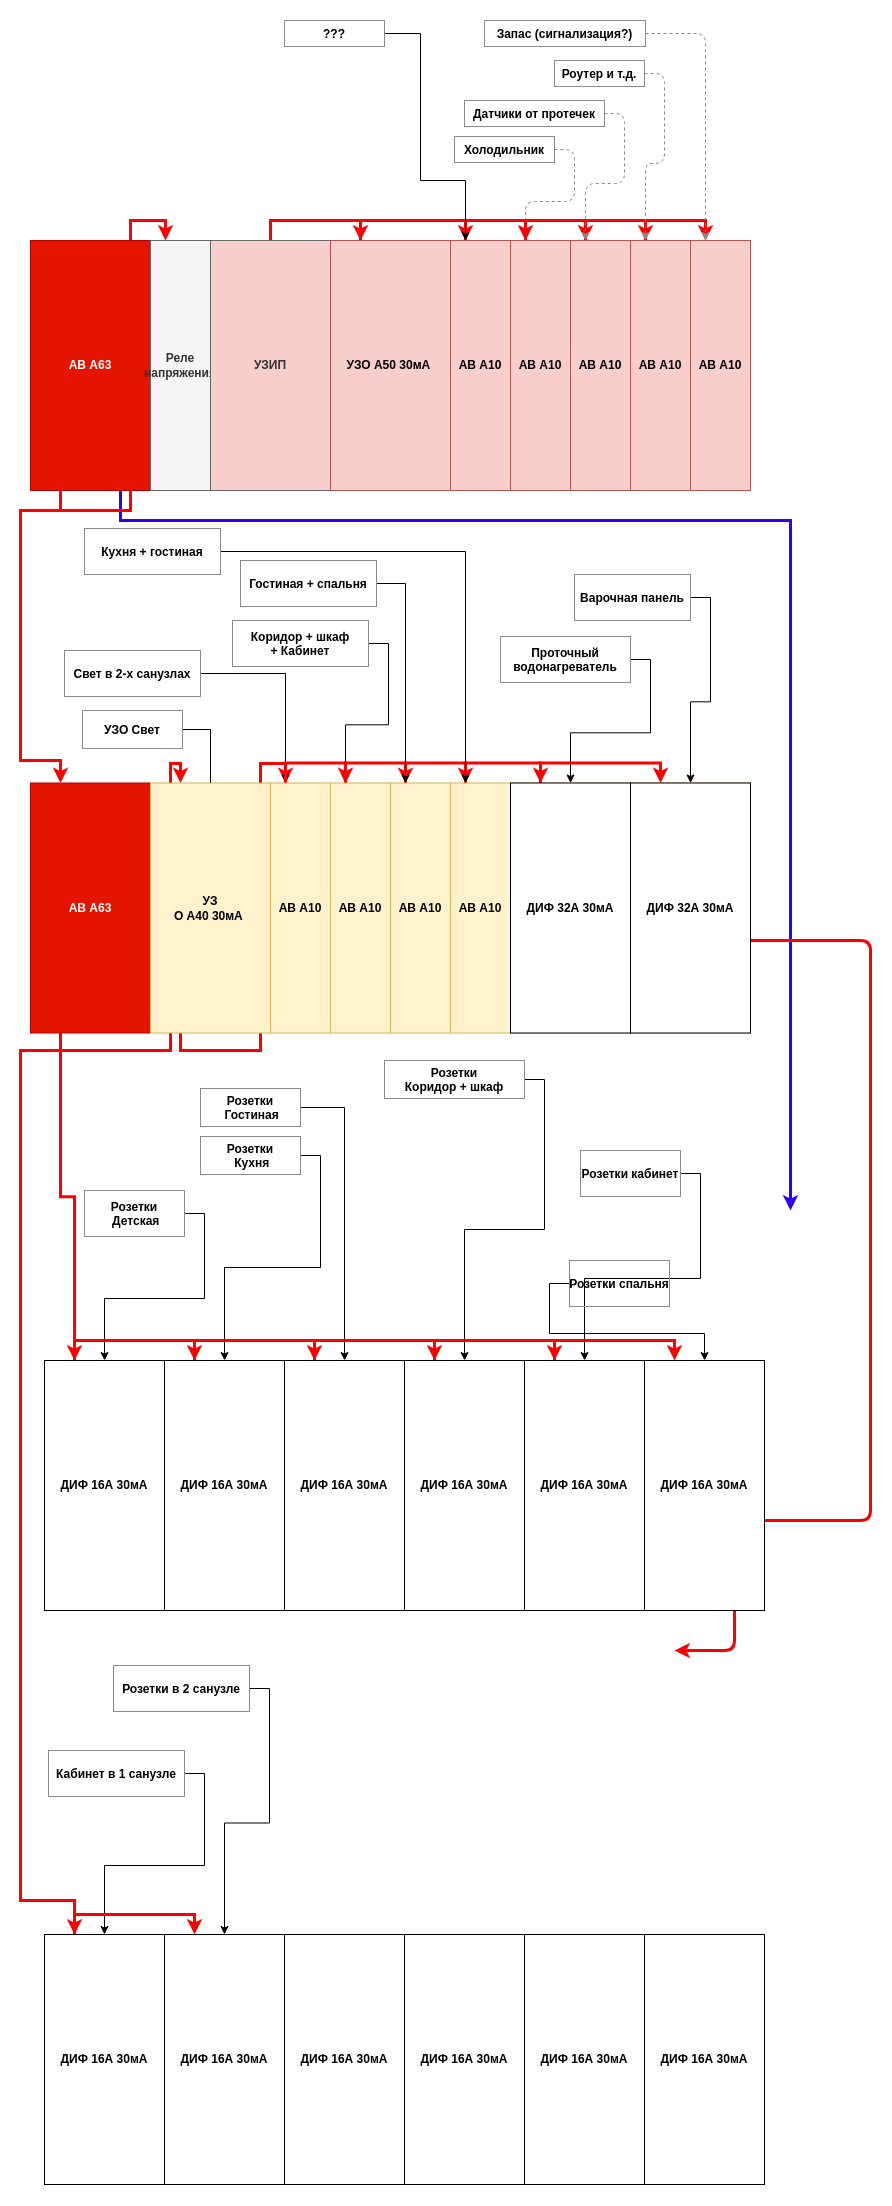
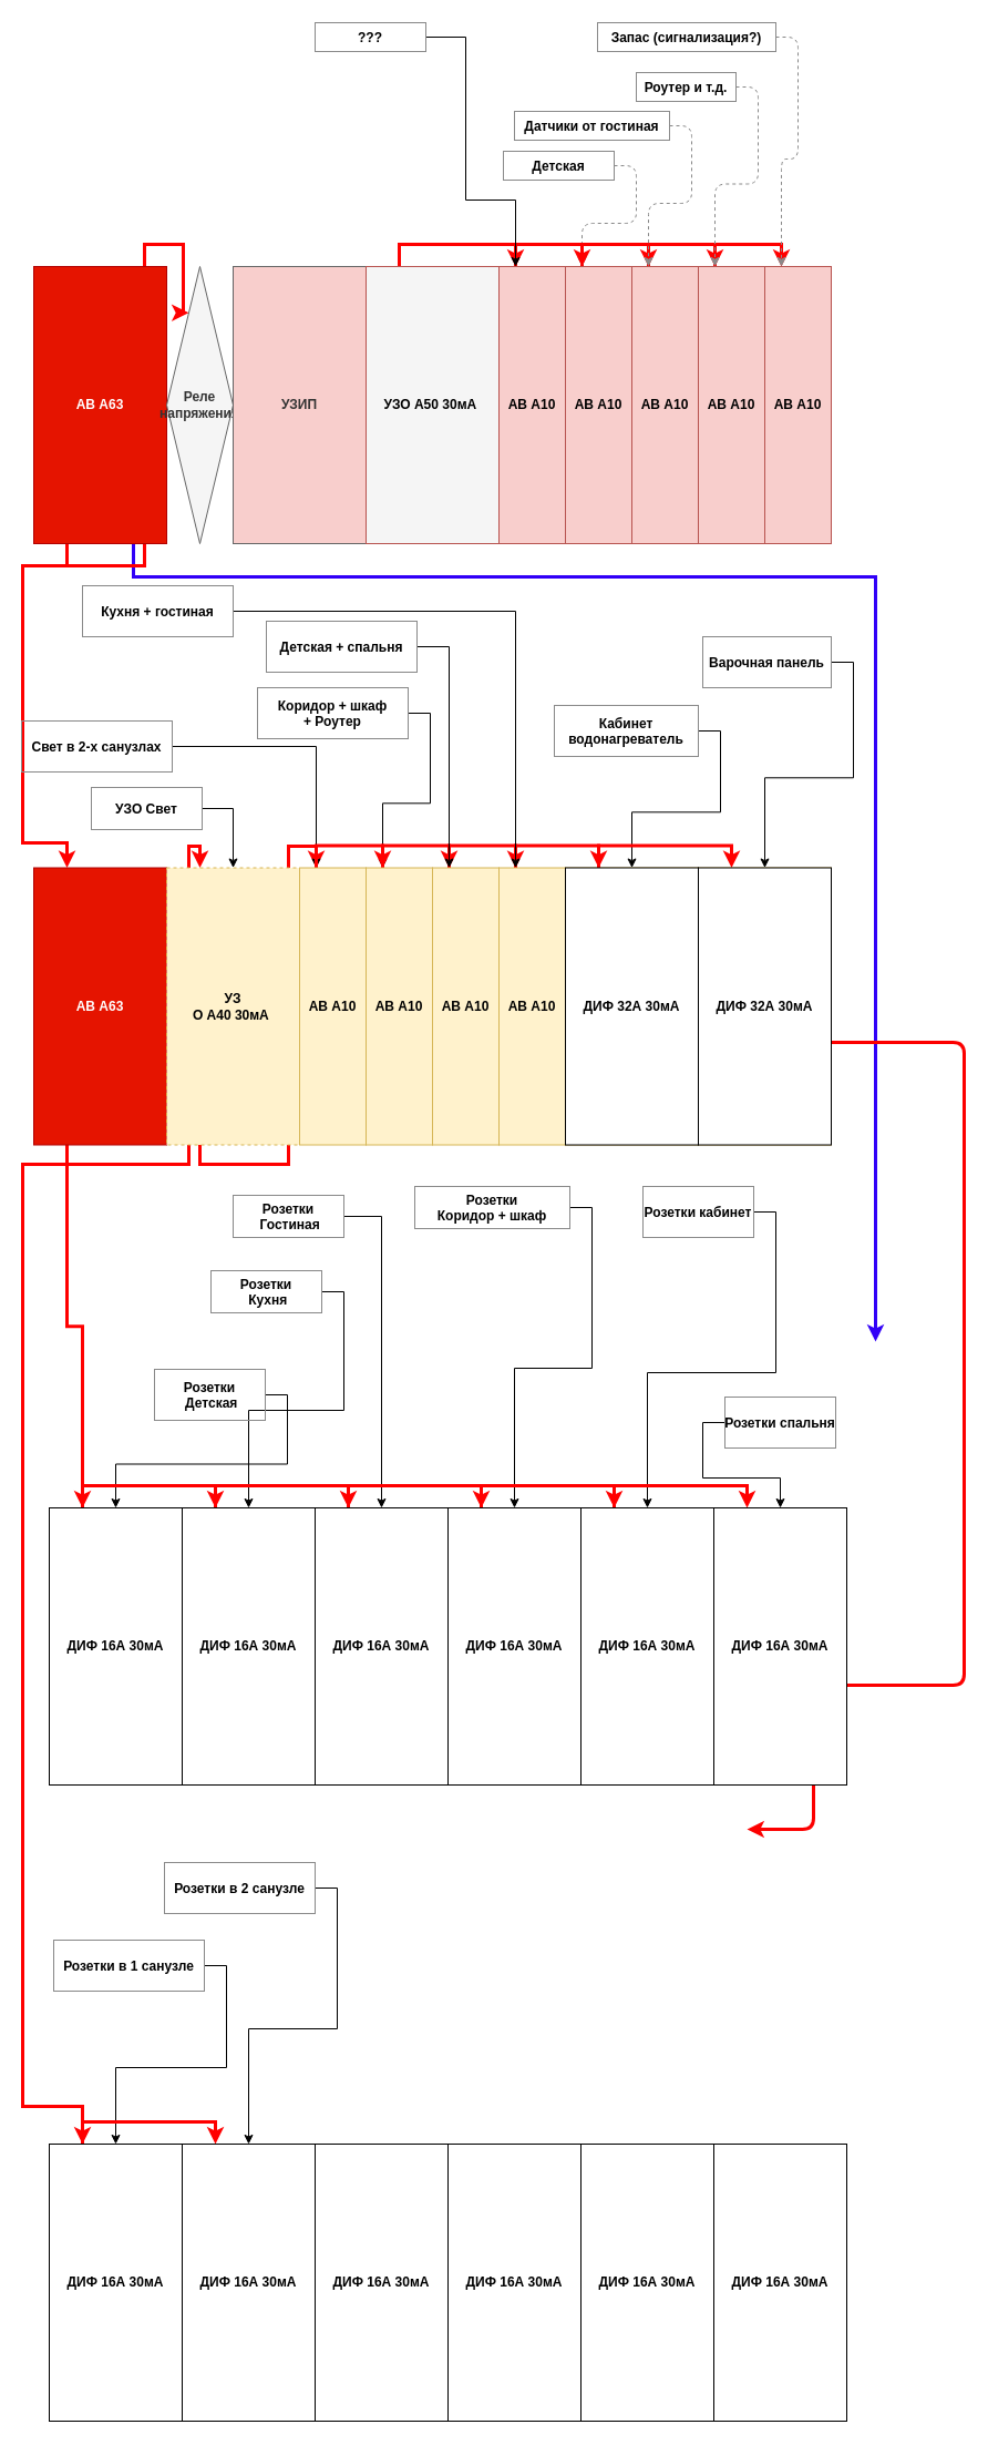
- <mxCell id="25" value="Запас (сигнализация?)" style="text;align=center;fontStyle=1;verticalAlign=middle;spacingLeft=3;spacingRight=3;rotatable=0;points=[[0,0.5],[1,0.5]];portConstraint=eastwest;shadow=0;glass=0;fillColor=none;strokeColor=#8A8A8A;" parent="1" vertex="1"><mxGeometry x="484" y="20" width="161" height="26" as="geometry" /></mxCell>
+ <mxCell id="25" value="Запас (сигнализация?)" style="text;align=center;fontStyle=1;verticalAlign=middle;spacingLeft=3;spacingRight=3;rotatable=0;points=[[0,0.5],[1,0.5]];portConstraint=eastwest;shadow=0;glass=0;fillColor=none;strokeColor=#8A8A8A;" parent="1" vertex="1"><mxGeometry x="539" y="20" width="161" height="26" as="geometry" /></mxCell>
- <mxCell id="23" value="Роутер и т.д." style="text;align=center;fontStyle=1;verticalAlign=middle;spacingLeft=3;spacingRight=3;rotatable=0;points=[[0,0.5],[1,0.5]];portConstraint=eastwest;shadow=0;glass=0;fillColor=none;strokeColor=#8A8A8A;" parent="1" vertex="1"><mxGeometry x="554" y="60" width="90" height="26" as="geometry" /></mxCell>
+ <mxCell id="23" value="Роутер и т.д." style="text;align=center;fontStyle=1;verticalAlign=middle;spacingLeft=3;spacingRight=3;rotatable=0;points=[[0,0.5],[1,0.5]];portConstraint=eastwest;shadow=0;glass=0;fillColor=none;strokeColor=#8A8A8A;" parent="1" vertex="1"><mxGeometry x="574" y="65" width="90" height="26" as="geometry" /></mxCell>
- <mxCell id="21" value="Датчики от протечек" style="text;align=center;fontStyle=1;verticalAlign=middle;spacingLeft=3;spacingRight=3;rotatable=0;points=[[0,0.5],[1,0.5]];portConstraint=eastwest;shadow=0;glass=0;fillColor=none;strokeColor=#8A8A8A;" parent="1" vertex="1"><mxGeometry x="464" y="100" width="140" height="26" as="geometry" /></mxCell>
+ <mxCell id="21" value="Датчики от гостиная" style="text;align=center;fontStyle=1;verticalAlign=middle;spacingLeft=3;spacingRight=3;rotatable=0;points=[[0,0.5],[1,0.5]];portConstraint=eastwest;shadow=0;glass=0;fillColor=none;strokeColor=#8A8A8A;" parent="1" vertex="1"><mxGeometry x="464" y="100" width="140" height="26" as="geometry" /></mxCell>
- <mxCell id="19" value="Холодильник" style="text;align=center;fontStyle=1;verticalAlign=middle;spacingLeft=3;spacingRight=3;rotatable=0;points=[[0,0.5],[1,0.5]];portConstraint=eastwest;strokeWidth=1;perimeterSpacing=0;glass=0;shadow=0;strokeColor=#8A8A8A;" parent="1" vertex="1"><mxGeometry x="454" y="136" width="100" height="26" as="geometry" /></mxCell>
+ <mxCell id="19" value="Детская" style="text;align=center;fontStyle=1;verticalAlign=middle;spacingLeft=3;spacingRight=3;rotatable=0;points=[[0,0.5],[1,0.5]];portConstraint=eastwest;strokeWidth=1;perimeterSpacing=0;glass=0;shadow=0;strokeColor=#8A8A8A;" parent="1" vertex="1"><mxGeometry x="454" y="136" width="100" height="26" as="geometry" /></mxCell>
- <mxCell id="7" style="edgeStyle=orthogonalEdgeStyle;rounded=0;orthogonalLoop=1;jettySize=auto;html=1;exitX=0.5;exitY=0;exitDx=0;exitDy=0;entryX=0.25;entryY=0;entryDx=0;entryDy=0;strokeColor=#FF0000;strokeWidth=3;" edge="1" parent="1" source="8" target="10"><mxGeometry relative="1" as="geometry" /></mxCell>
- <mxCell id="6" value="Реле напряжения" style="whiteSpace=wrap;html=1;fillColor=#f5f5f5;strokeColor=#666666;fontColor=#333333;fontStyle=1" parent="1" vertex="1"><mxGeometry x="150" y="240" width="60" height="250" as="geometry" /></mxCell>
+ <mxCell id="6" value="Реле напряжения" style="rhombus;whiteSpace=wrap;html=1;fillColor=#f5f5f5;strokeColor=#666666;fontColor=#333333;fontStyle=1;" parent="1" vertex="1"><mxGeometry x="150" y="240" width="60" height="250" as="geometry" /></mxCell>
- <mxCell id="10" value="&lt;span&gt;УЗО А50 30мА&amp;nbsp;&lt;/span&gt;" style="whiteSpace=wrap;html=1;fontStyle=1;fillColor=#f8cecc;strokeColor=#b85450;" parent="1" vertex="1"><mxGeometry x="330" y="240" width="120" height="250" as="geometry" /></mxCell>
+ <mxCell id="10" value="&lt;span&gt;УЗО А50 30мА&amp;nbsp;&lt;/span&gt;" style="whiteSpace=wrap;html=1;fontStyle=1;fillColor=#f5f5f5;strokeColor=#b85450;" parent="1" vertex="1"><mxGeometry x="330" y="240" width="120" height="250" as="geometry" /></mxCell>
- <mxCell id="75" value="Кухня + гостиная" style="text;align=center;fontStyle=1;verticalAlign=middle;spacingLeft=3;spacingRight=3;rotatable=0;points=[[0,0.5],[1,0.5]];portConstraint=eastwest;strokeWidth=1;perimeterSpacing=0;glass=0;shadow=0;strokeColor=#8A8A8A;" vertex="1" parent="1"><mxGeometry x="84" y="528" width="136" height="46" as="geometry" /></mxCell>
+ <mxCell id="75" value="Кухня + гостиная" style="text;align=center;fontStyle=1;verticalAlign=middle;spacingLeft=3;spacingRight=3;rotatable=0;points=[[0,0.5],[1,0.5]];portConstraint=eastwest;strokeWidth=1;perimeterSpacing=0;glass=0;shadow=0;strokeColor=#8A8A8A;" vertex="1" parent="1"><mxGeometry x="74" y="528" width="136" height="46" as="geometry" /></mxCell>
- <mxCell id="73" value="Гостиная + спальня" style="text;align=center;fontStyle=1;verticalAlign=middle;spacingLeft=3;spacingRight=3;rotatable=0;points=[[0,0.5],[1,0.5]];portConstraint=eastwest;strokeWidth=1;perimeterSpacing=0;glass=0;shadow=0;strokeColor=#8A8A8A;" vertex="1" parent="1"><mxGeometry x="240" y="560" width="136" height="46" as="geometry" /></mxCell>
+ <mxCell id="73" value="Детская + спальня" style="text;align=center;fontStyle=1;verticalAlign=middle;spacingLeft=3;spacingRight=3;rotatable=0;points=[[0,0.5],[1,0.5]];portConstraint=eastwest;strokeWidth=1;perimeterSpacing=0;glass=0;shadow=0;strokeColor=#8A8A8A;" vertex="1" parent="1"><mxGeometry x="240" y="560" width="136" height="46" as="geometry" /></mxCell>
- <mxCell id="48" value="Варочная панель" style="text;align=center;fontStyle=1;verticalAlign=middle;spacingLeft=3;spacingRight=3;rotatable=0;points=[[0,0.5],[1,0.5]];portConstraint=eastwest;strokeWidth=1;perimeterSpacing=0;glass=0;shadow=0;strokeColor=#8A8A8A;" parent="1" vertex="1"><mxGeometry x="574" y="574" width="116" height="46" as="geometry" /></mxCell>
+ <mxCell id="48" value="Варочная панель" style="text;align=center;fontStyle=1;verticalAlign=middle;spacingLeft=3;spacingRight=3;rotatable=0;points=[[0,0.5],[1,0.5]];portConstraint=eastwest;strokeWidth=1;perimeterSpacing=0;glass=0;shadow=0;strokeColor=#8A8A8A;" parent="1" vertex="1"><mxGeometry x="634" y="574" width="116" height="46" as="geometry" /></mxCell>
- <mxCell id="57" value="Коридор + шкаф &#10;+ Кабинет" style="text;align=center;fontStyle=1;verticalAlign=middle;spacingLeft=3;spacingRight=3;rotatable=0;points=[[0,0.5],[1,0.5]];portConstraint=eastwest;strokeWidth=1;perimeterSpacing=0;glass=0;shadow=0;strokeColor=#8A8A8A;" parent="1" vertex="1"><mxGeometry x="232" y="620" width="136" height="46" as="geometry" /></mxCell>
+ <mxCell id="57" value="Коридор + шкаф &#10;+ Роутер" style="text;align=center;fontStyle=1;verticalAlign=middle;spacingLeft=3;spacingRight=3;rotatable=0;points=[[0,0.5],[1,0.5]];portConstraint=eastwest;strokeWidth=1;perimeterSpacing=0;glass=0;shadow=0;strokeColor=#8A8A8A;" parent="1" vertex="1"><mxGeometry x="232" y="620" width="136" height="46" as="geometry" /></mxCell>
- <mxCell id="41" value="Проточный&#10;водонагреватель" style="text;align=center;fontStyle=1;verticalAlign=middle;spacingLeft=3;spacingRight=3;rotatable=0;points=[[0,0.5],[1,0.5]];portConstraint=eastwest;strokeWidth=1;perimeterSpacing=0;glass=0;shadow=0;strokeColor=#8A8A8A;" parent="1" vertex="1"><mxGeometry x="500" y="636" width="130" height="46" as="geometry" /></mxCell>
+ <mxCell id="41" value="Кабинет&#10;водонагреватель" style="text;align=center;fontStyle=1;verticalAlign=middle;spacingLeft=3;spacingRight=3;rotatable=0;points=[[0,0.5],[1,0.5]];portConstraint=eastwest;strokeWidth=1;perimeterSpacing=0;glass=0;shadow=0;strokeColor=#8A8A8A;" parent="1" vertex="1"><mxGeometry x="500" y="636" width="130" height="46" as="geometry" /></mxCell>
- <mxCell id="55" value="Свет в 2-х санузлах" style="text;align=center;fontStyle=1;verticalAlign=middle;spacingLeft=3;spacingRight=3;rotatable=0;points=[[0,0.5],[1,0.5]];portConstraint=eastwest;strokeWidth=1;perimeterSpacing=0;glass=0;shadow=0;strokeColor=#8A8A8A;" parent="1" vertex="1"><mxGeometry x="64" y="650" width="136" height="46" as="geometry" /></mxCell>
+ <mxCell id="55" value="Свет в 2-х санузлах" style="text;align=center;fontStyle=1;verticalAlign=middle;spacingLeft=3;spacingRight=3;rotatable=0;points=[[0,0.5],[1,0.5]];portConstraint=eastwest;strokeWidth=1;perimeterSpacing=0;glass=0;shadow=0;strokeColor=#8A8A8A;" parent="1" vertex="1"><mxGeometry x="19" y="650" width="136" height="46" as="geometry" /></mxCell>
- <mxCell id="43" style="edgeStyle=orthogonalEdgeStyle;rounded=0;orthogonalLoop=1;jettySize=auto;html=1;entryX=0.5;entryY=0;entryDx=0;entryDy=0;exitX=1;exitY=0.5;exitDx=0;exitDy=0;endArrow=none;" edge="1" parent="1" source="44" target="31"><mxGeometry relative="1" as="geometry"><mxPoint x="40" y="726" as="sourcePoint" /></mxGeometry></mxCell>
+ <mxCell id="43" style="edgeStyle=orthogonalEdgeStyle;rounded=0;orthogonalLoop=1;jettySize=auto;html=1;entryX=0.5;entryY=0;entryDx=0;entryDy=0;exitX=1;exitY=0.5;exitDx=0;exitDy=0;" edge="1" parent="1" source="44" target="31"><mxGeometry relative="1" as="geometry"><mxPoint x="40" y="726" as="sourcePoint" /></mxGeometry></mxCell>
- <mxCell id="31" value="&lt;span&gt;УЗ&lt;br&gt;О А40 30мА&amp;nbsp;&lt;/span&gt;" style="whiteSpace=wrap;html=1;fillColor=#fff2cc;strokeColor=#d6b656;fontStyle=1" parent="1" vertex="1"><mxGeometry x="150" y="782.5" width="120" height="250" as="geometry" /></mxCell>
+ <mxCell id="31" value="&lt;span&gt;УЗ&lt;br&gt;О А40 30мА&amp;nbsp;&lt;/span&gt;" style="whiteSpace=wrap;html=1;fillColor=#fff2cc;strokeColor=#d6b656;fontStyle=1;dashed=1;" parent="1" vertex="1"><mxGeometry x="150" y="782.5" width="120" height="250" as="geometry" /></mxCell>
- <mxCell id="33" value="Розетки&#10;Коридор + шкаф" style="text;align=center;fontStyle=1;verticalAlign=middle;spacingLeft=3;spacingRight=3;rotatable=0;points=[[0,0.5],[1,0.5]];portConstraint=eastwest;strokeWidth=1;perimeterSpacing=0;glass=0;shadow=0;strokeColor=#8A8A8A;" parent="1" vertex="1"><mxGeometry x="384" y="1060" width="140" height="38" as="geometry" /></mxCell>
+ <mxCell id="33" value="Розетки&#10;Коридор + шкаф" style="text;align=center;fontStyle=1;verticalAlign=middle;spacingLeft=3;spacingRight=3;rotatable=0;points=[[0,0.5],[1,0.5]];portConstraint=eastwest;strokeWidth=1;perimeterSpacing=0;glass=0;shadow=0;strokeColor=#8A8A8A;" parent="1" vertex="1"><mxGeometry x="374" y="1070" width="140" height="38" as="geometry" /></mxCell>
- <mxCell id="35" value="Розетки&#10; Гостиная" style="text;align=center;fontStyle=1;verticalAlign=middle;spacingLeft=3;spacingRight=3;rotatable=0;points=[[0,0.5],[1,0.5]];portConstraint=eastwest;strokeWidth=1;perimeterSpacing=0;glass=0;shadow=0;strokeColor=#8A8A8A;" parent="1" vertex="1"><mxGeometry x="200" y="1088" width="100" height="38" as="geometry" /></mxCell>
+ <mxCell id="35" value="Розетки&#10; Гостиная" style="text;align=center;fontStyle=1;verticalAlign=middle;spacingLeft=3;spacingRight=3;rotatable=0;points=[[0,0.5],[1,0.5]];portConstraint=eastwest;strokeWidth=1;perimeterSpacing=0;glass=0;shadow=0;strokeColor=#8A8A8A;" parent="1" vertex="1"><mxGeometry x="210" y="1078" width="100" height="38" as="geometry" /></mxCell>
- <mxCell id="37" value="Розетки&#10; Кухня" style="text;align=center;fontStyle=1;verticalAlign=middle;spacingLeft=3;spacingRight=3;rotatable=0;points=[[0,0.5],[1,0.5]];portConstraint=eastwest;strokeWidth=1;perimeterSpacing=0;glass=0;shadow=0;strokeColor=#8A8A8A;" parent="1" vertex="1"><mxGeometry x="200" y="1136" width="100" height="38" as="geometry" /></mxCell>
+ <mxCell id="37" value="Розетки&#10; Кухня" style="text;align=center;fontStyle=1;verticalAlign=middle;spacingLeft=3;spacingRight=3;rotatable=0;points=[[0,0.5],[1,0.5]];portConstraint=eastwest;strokeWidth=1;perimeterSpacing=0;glass=0;shadow=0;strokeColor=#8A8A8A;" parent="1" vertex="1"><mxGeometry x="190" y="1146" width="100" height="38" as="geometry" /></mxCell>
- <mxCell id="46" value="Розетки кабинет" style="text;align=center;fontStyle=1;verticalAlign=middle;spacingLeft=3;spacingRight=3;rotatable=0;points=[[0,0.5],[1,0.5]];portConstraint=eastwest;strokeWidth=1;perimeterSpacing=0;glass=0;shadow=0;strokeColor=#8A8A8A;" parent="1" vertex="1"><mxGeometry x="580" y="1150" width="100" height="46" as="geometry" /></mxCell>
+ <mxCell id="46" value="Розетки кабинет" style="text;align=center;fontStyle=1;verticalAlign=middle;spacingLeft=3;spacingRight=3;rotatable=0;points=[[0,0.5],[1,0.5]];portConstraint=eastwest;strokeWidth=1;perimeterSpacing=0;glass=0;shadow=0;strokeColor=#8A8A8A;" parent="1" vertex="1"><mxGeometry x="580" y="1070" width="100" height="46" as="geometry" /></mxCell>
- <mxCell id="39" value="Розетки&#10; Детская" style="text;align=center;fontStyle=1;verticalAlign=middle;spacingLeft=3;spacingRight=3;rotatable=0;points=[[0,0.5],[1,0.5]];portConstraint=eastwest;strokeWidth=1;perimeterSpacing=0;glass=0;shadow=0;strokeColor=#8A8A8A;" parent="1" vertex="1"><mxGeometry x="84" y="1190" width="100" height="46" as="geometry" /></mxCell>
+ <mxCell id="39" value="Розетки&#10; Детская" style="text;align=center;fontStyle=1;verticalAlign=middle;spacingLeft=3;spacingRight=3;rotatable=0;points=[[0,0.5],[1,0.5]];portConstraint=eastwest;strokeWidth=1;perimeterSpacing=0;glass=0;shadow=0;strokeColor=#8A8A8A;" parent="1" vertex="1"><mxGeometry x="139" y="1235" width="100" height="46" as="geometry" /></mxCell>
- <mxCell id="50" value="Розетки спальня" style="text;align=center;fontStyle=1;verticalAlign=middle;spacingLeft=3;spacingRight=3;rotatable=0;points=[[0,0.5],[1,0.5]];portConstraint=eastwest;strokeWidth=1;perimeterSpacing=0;glass=0;shadow=0;strokeColor=#8A8A8A;" parent="1" vertex="1"><mxGeometry x="569" y="1260" width="100" height="46" as="geometry" /></mxCell>
+ <mxCell id="50" value="Розетки спальня" style="text;align=center;fontStyle=1;verticalAlign=middle;spacingLeft=3;spacingRight=3;rotatable=0;points=[[0,0.5],[1,0.5]];portConstraint=eastwest;strokeWidth=1;perimeterSpacing=0;glass=0;shadow=0;strokeColor=#8A8A8A;" parent="1" vertex="1"><mxGeometry x="654" y="1260" width="100" height="46" as="geometry" /></mxCell>
- <mxCell id="61" value="Розетки в 2 санузле" style="text;align=center;fontStyle=1;verticalAlign=middle;spacingLeft=3;spacingRight=3;rotatable=0;points=[[0,0.5],[1,0.5]];portConstraint=eastwest;strokeWidth=1;perimeterSpacing=0;glass=0;shadow=0;strokeColor=#8A8A8A;" parent="1" vertex="1"><mxGeometry x="113" y="1665" width="136" height="46" as="geometry" /></mxCell>
+ <mxCell id="61" value="Розетки в 2 санузле" style="text;align=center;fontStyle=1;verticalAlign=middle;spacingLeft=3;spacingRight=3;rotatable=0;points=[[0,0.5],[1,0.5]];portConstraint=eastwest;strokeWidth=1;perimeterSpacing=0;glass=0;shadow=0;strokeColor=#8A8A8A;" parent="1" vertex="1"><mxGeometry x="148" y="1680" width="136" height="46" as="geometry" /></mxCell>
- <mxCell id="59" value="Кабинет в 1 санузле" style="text;align=center;fontStyle=1;verticalAlign=middle;spacingLeft=3;spacingRight=3;rotatable=0;points=[[0,0.5],[1,0.5]];portConstraint=eastwest;strokeWidth=1;perimeterSpacing=0;glass=0;shadow=0;strokeColor=#8A8A8A;" parent="1" vertex="1"><mxGeometry x="48" y="1750" width="136" height="46" as="geometry" /></mxCell>
+ <mxCell id="59" value="Розетки в 1 санузле" style="text;align=center;fontStyle=1;verticalAlign=middle;spacingLeft=3;spacingRight=3;rotatable=0;points=[[0,0.5],[1,0.5]];portConstraint=eastwest;strokeWidth=1;perimeterSpacing=0;glass=0;shadow=0;strokeColor=#8A8A8A;" parent="1" vertex="1"><mxGeometry x="48" y="1750" width="136" height="46" as="geometry" /></mxCell>
